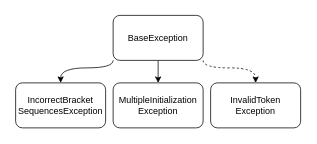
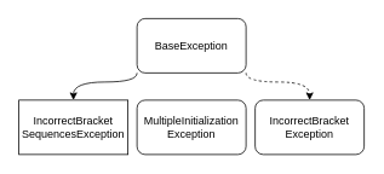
- <mxCell id="3" style="edgeStyle=orthogonalEdgeStyle;rounded=0;orthogonalLoop=1;jettySize=auto;html=1;exitX=0.5;exitY=1;exitDx=0;exitDy=0;entryX=0.5;entryY=0;entryDx=0;entryDy=0;" parent="1" source="5" target="7" edge="1"><mxGeometry relative="1" as="geometry" /></mxCell>
- <mxCell id="6" value="IncorrectBracket&lt;br&gt;SequencesException" style="rounded=1;whiteSpace=wrap;html=1;" parent="1" vertex="1"><mxGeometry x="20" y="110" width="120" height="60" as="geometry" /></mxCell>
+ <mxCell id="6" value="IncorrectBracket&lt;br&gt;SequencesException" style="whiteSpace=wrap;html=1;rounded=0;" parent="1" vertex="1"><mxGeometry x="20" y="110" width="120" height="60" as="geometry" /></mxCell>
- <mxCell id="8" value="InvalidToken&lt;br&gt;Exception" style="rounded=1;whiteSpace=wrap;html=1;" parent="1" vertex="1"><mxGeometry x="280" y="110" width="120" height="60" as="geometry" /></mxCell>
+ <mxCell id="8" value="IncorrectBracket&lt;br&gt;Exception" style="rounded=1;whiteSpace=wrap;html=1;" parent="1" vertex="1"><mxGeometry x="280" y="110" width="120" height="60" as="geometry" /></mxCell>
